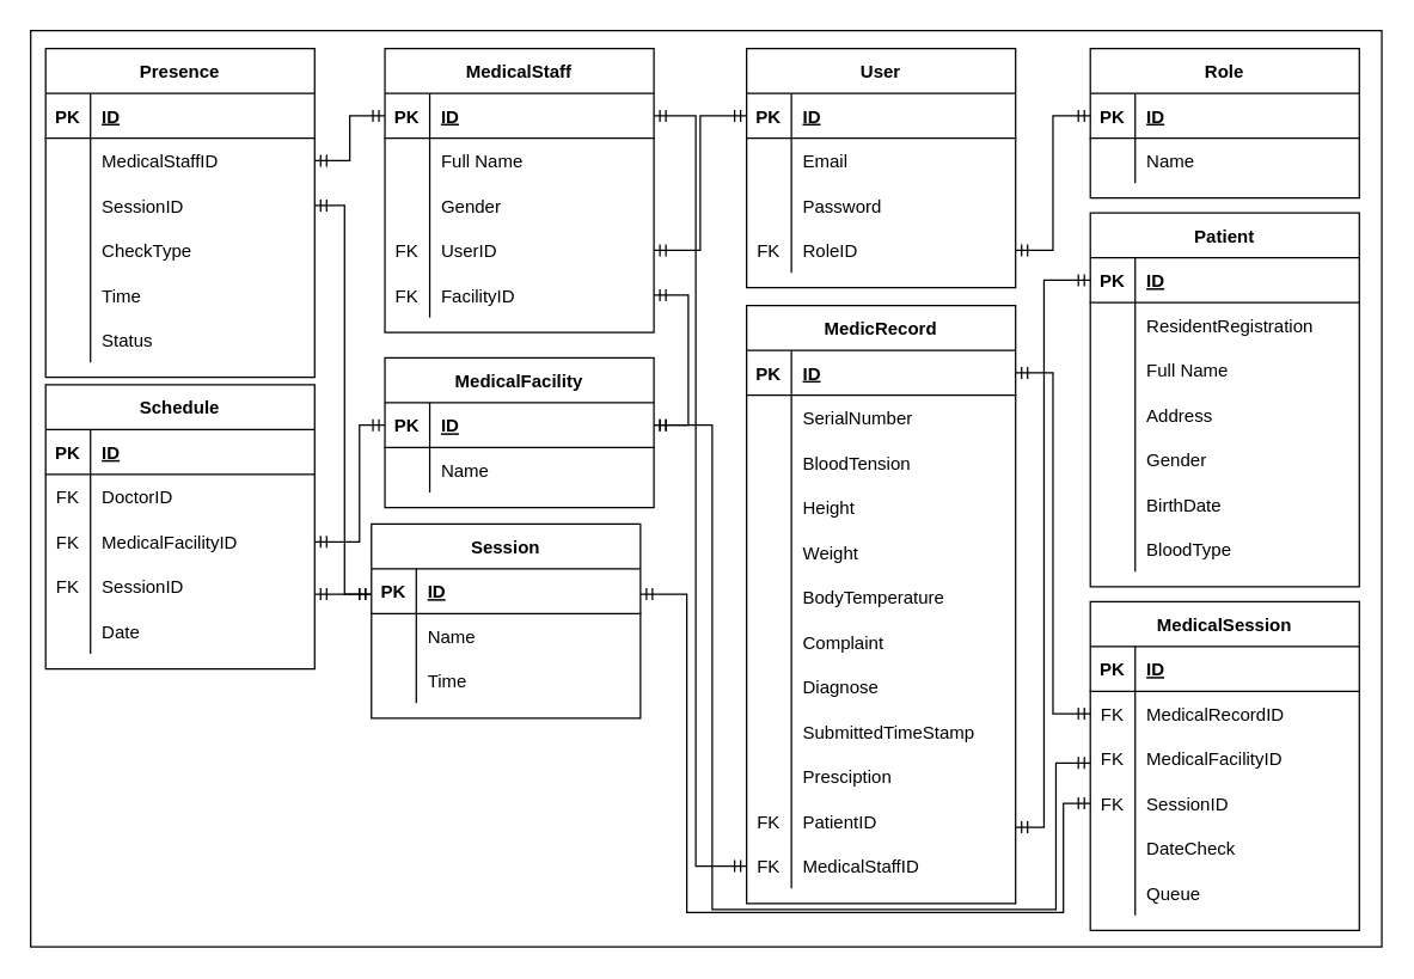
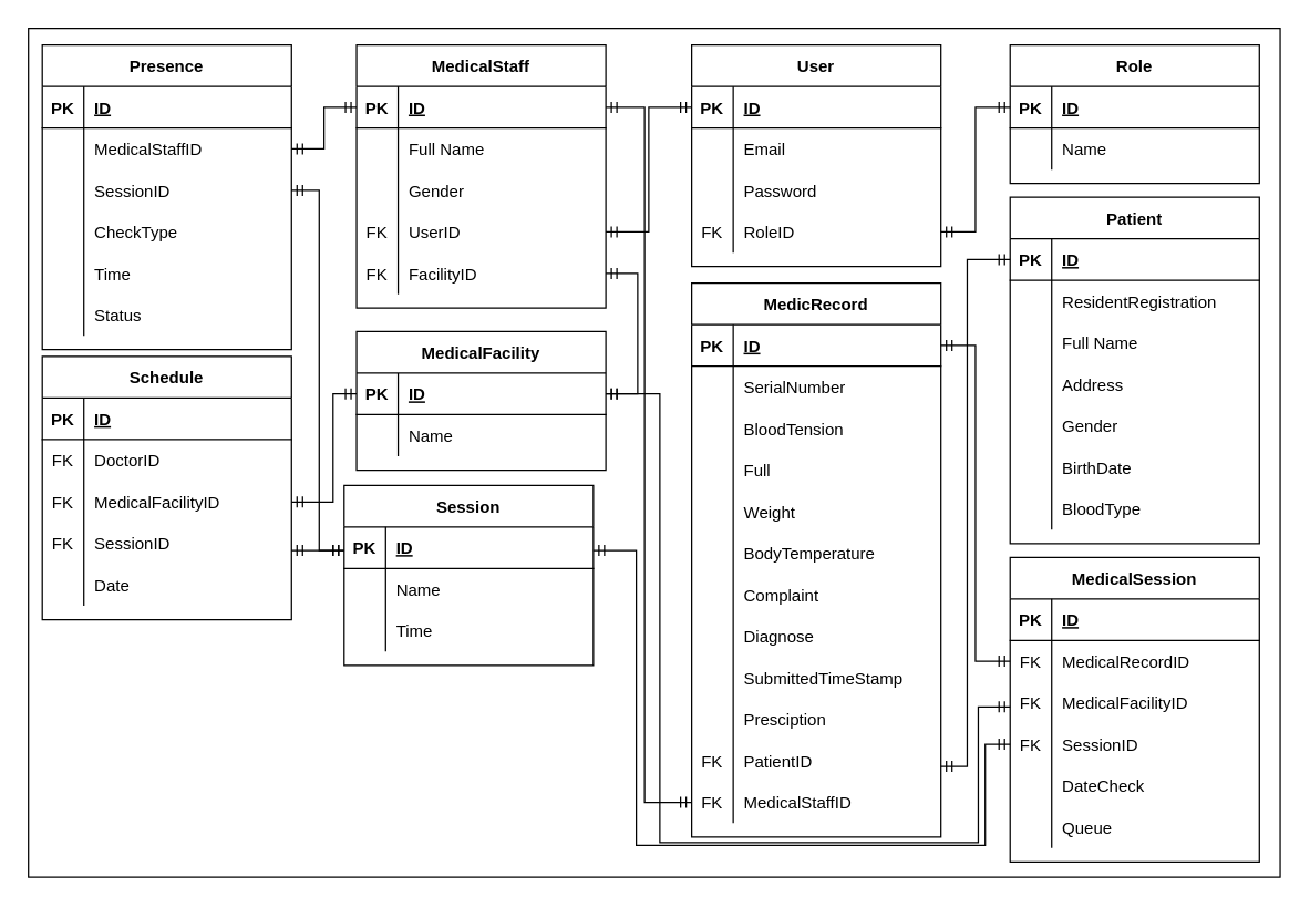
- <mxCell id="74" value="Height" style="shape=partialRectangle;connectable=0;fillColor=none;top=0;left=0;bottom=0;right=0;align=left;spacingLeft=6;overflow=hidden;" parent="72" vertex="1"><mxGeometry x="30" width="150" height="30" as="geometry"><mxRectangle width="150" height="30" as="alternateBounds" /></mxGeometry></mxCell>
+ <mxCell id="74" value="Full" style="shape=partialRectangle;connectable=0;fillColor=none;top=0;left=0;bottom=0;right=0;align=left;spacingLeft=6;overflow=hidden;" parent="72" vertex="1"><mxGeometry x="30" width="150" height="30" as="geometry"><mxRectangle width="150" height="30" as="alternateBounds" /></mxGeometry></mxCell>
